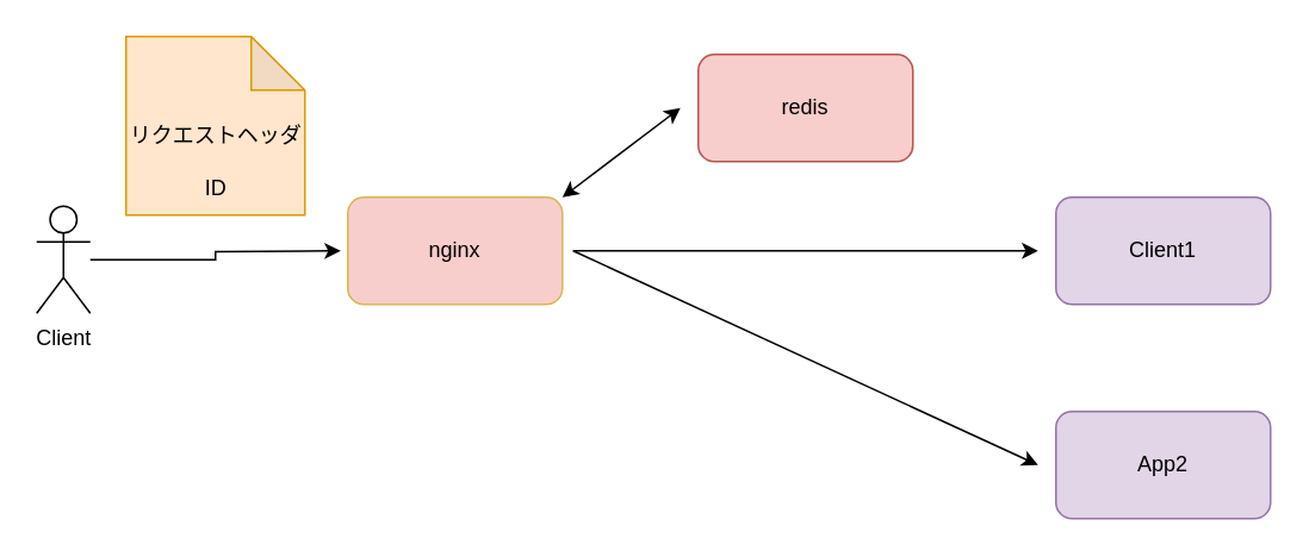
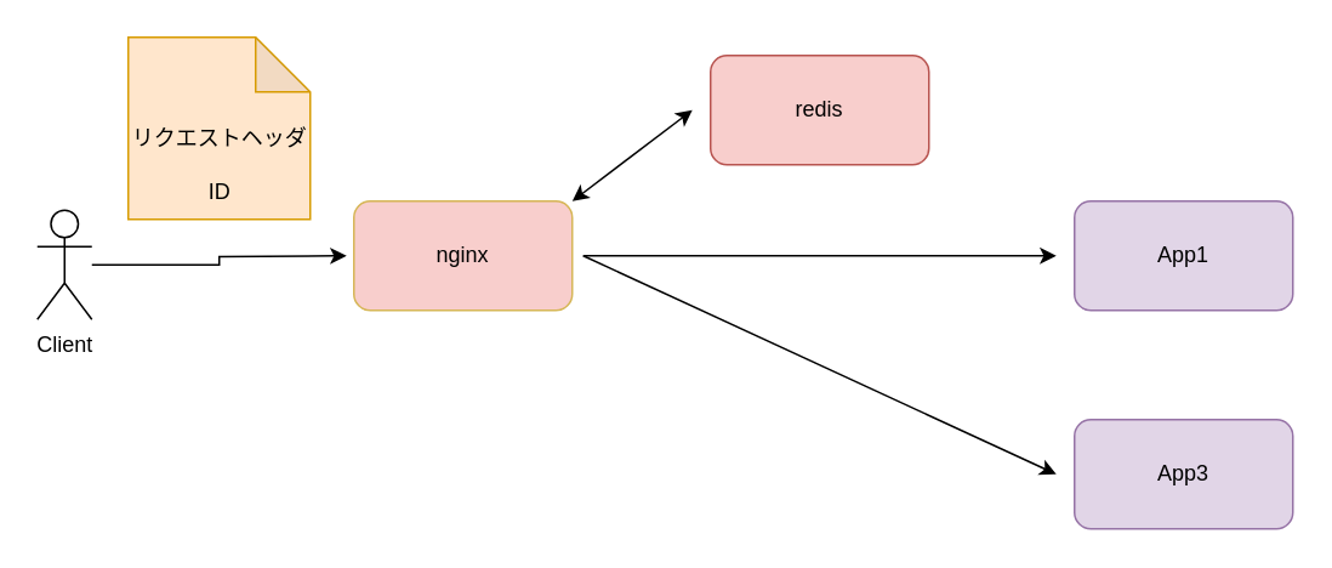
- <mxCell id="6" value="Client1" style="rounded=1;whiteSpace=wrap;html=1;fillColor=#e1d5e7;strokeColor=#9673a6;" vertex="1" parent="1"><mxGeometry x="590" y="110" width="120" height="60" as="geometry" /></mxCell>
+ <mxCell id="6" value="App1" style="rounded=1;whiteSpace=wrap;html=1;fillColor=#e1d5e7;strokeColor=#9673a6;" vertex="1" parent="1"><mxGeometry x="590" y="110" width="120" height="60" as="geometry" /></mxCell>
- <mxCell id="7" value="App2" style="rounded=1;whiteSpace=wrap;html=1;fillColor=#e1d5e7;strokeColor=#9673a6;" vertex="1" parent="1"><mxGeometry x="590" y="230" width="120" height="60" as="geometry" /></mxCell>
+ <mxCell id="7" value="App3" style="rounded=1;whiteSpace=wrap;html=1;fillColor=#e1d5e7;strokeColor=#9673a6;" vertex="1" parent="1"><mxGeometry x="590" y="230" width="120" height="60" as="geometry" /></mxCell>
